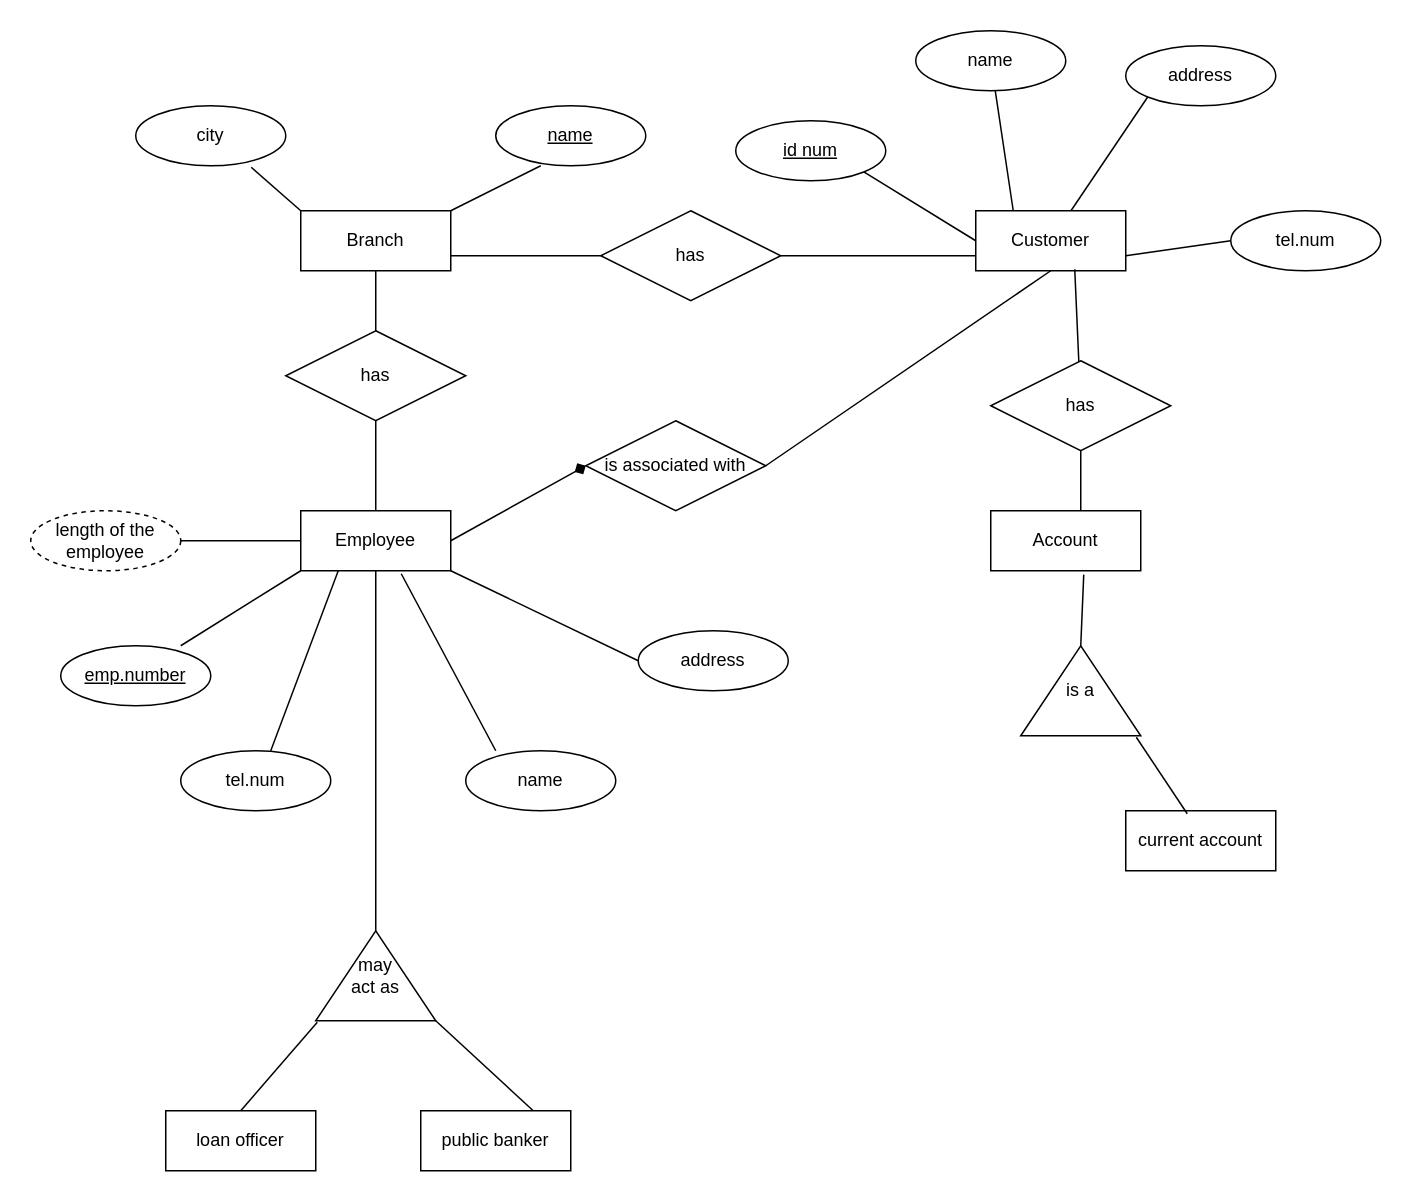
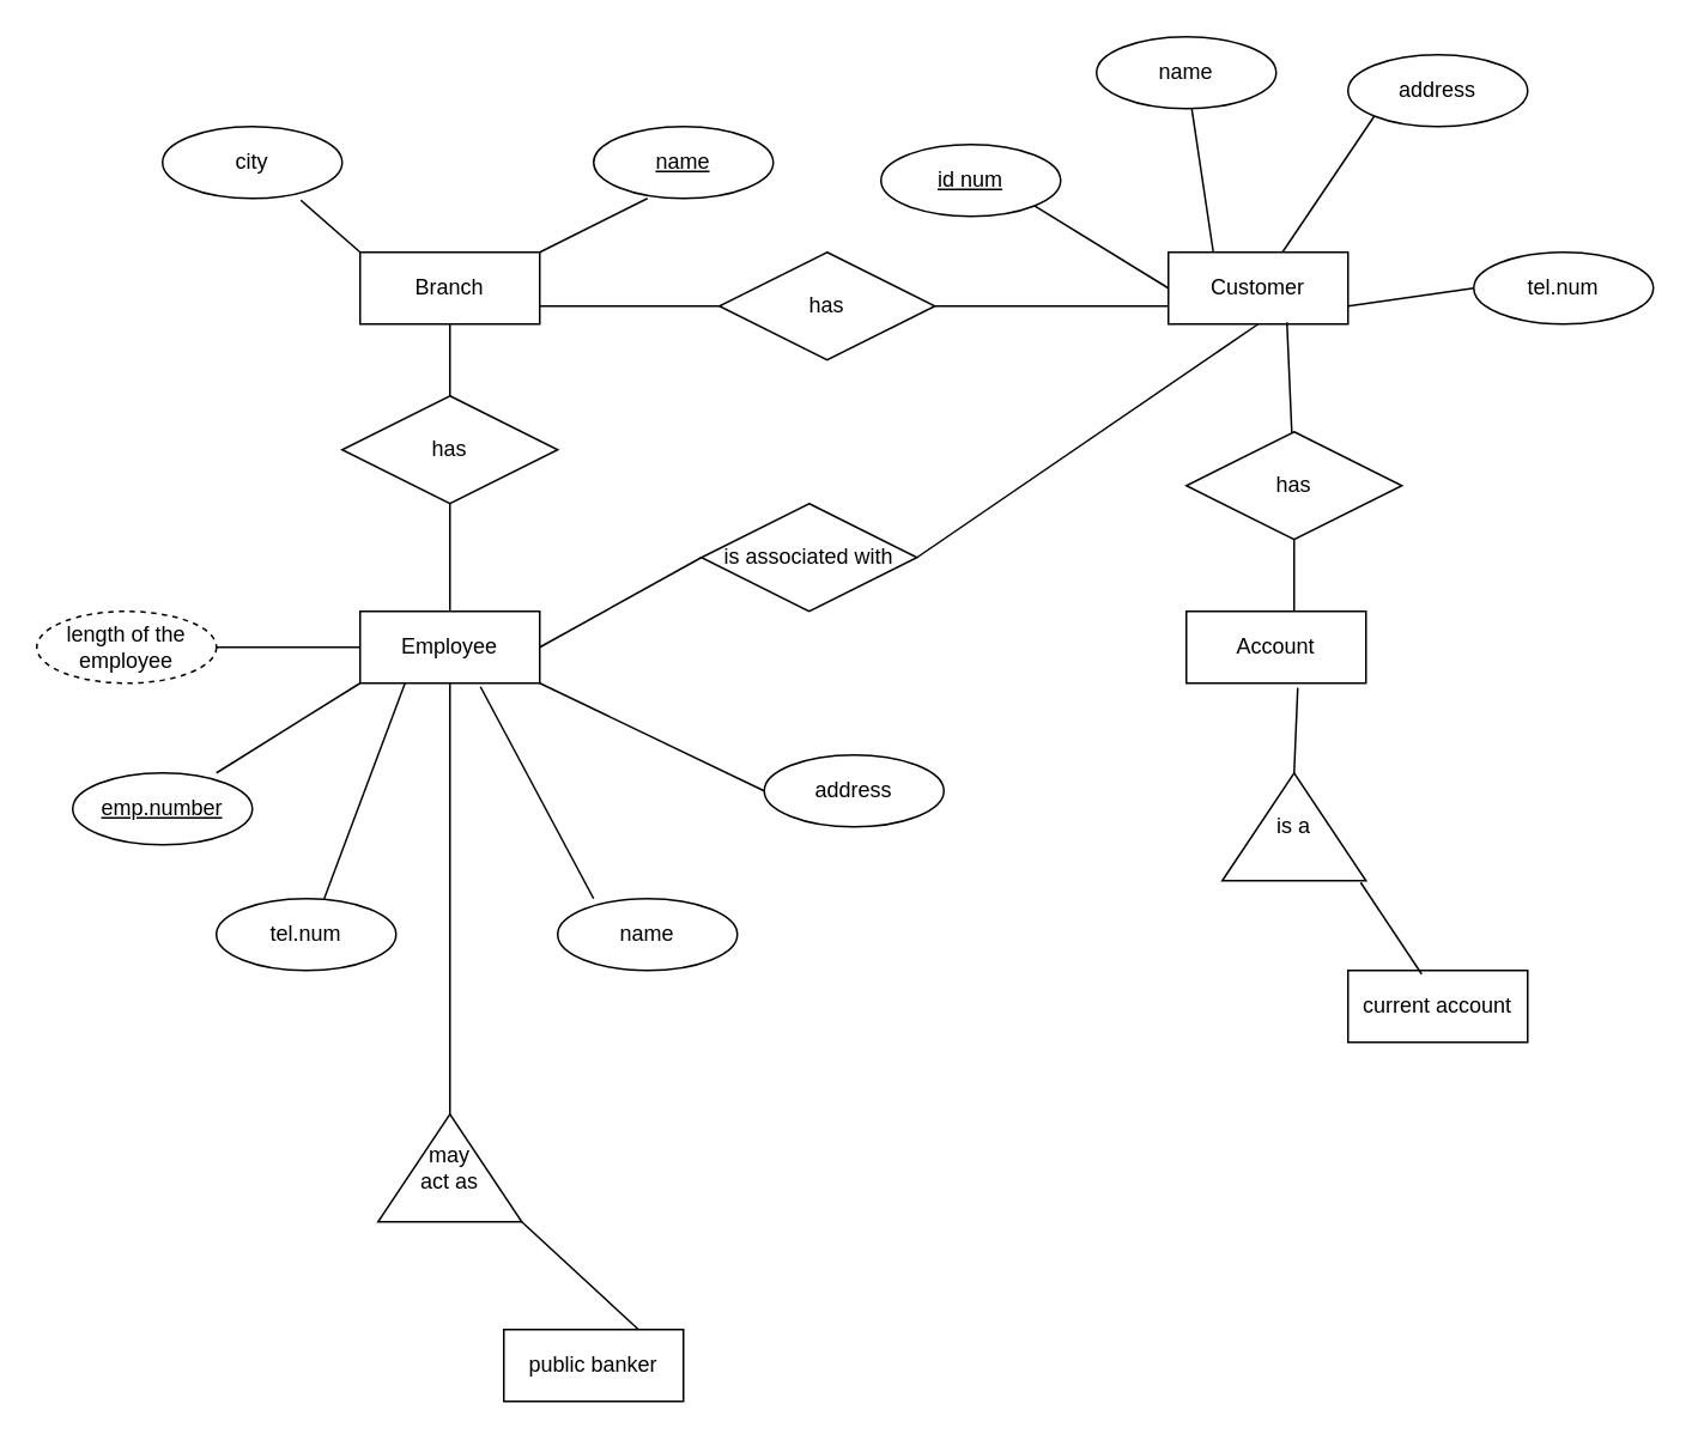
- <mxCell id="29" value="" style="endArrow=diamond;html=1;rounded=0;exitX=1;exitY=0.5;exitDx=0;exitDy=0;entryX=0;entryY=0.5;entryDx=0;entryDy=0;" edge="1" parent="1" source="19" target="28"><mxGeometry relative="1" as="geometry"><mxPoint x="340" y="310" as="sourcePoint" /><mxPoint x="500" y="310" as="targetPoint" /></mxGeometry></mxCell>
+ <mxCell id="29" value="" style="endArrow=none;html=1;rounded=0;exitX=1;exitY=0.5;exitDx=0;exitDy=0;entryX=0;entryY=0.5;entryDx=0;entryDy=0;" edge="1" parent="1" source="19" target="28"><mxGeometry relative="1" as="geometry"><mxPoint x="340" y="310" as="sourcePoint" /><mxPoint x="500" y="310" as="targetPoint" /></mxGeometry></mxCell>
- <mxCell id="48" value="" style="endArrow=none;html=1;rounded=0;exitX=-0.017;exitY=0.013;exitDx=0;exitDy=0;exitPerimeter=0;entryX=0.5;entryY=0;entryDx=0;entryDy=0;" edge="1" parent="1" source="45" target="46"><mxGeometry relative="1" as="geometry"><mxPoint x="350" y="590" as="sourcePoint" /><mxPoint x="510" y="590" as="targetPoint" /></mxGeometry></mxCell>
- <mxCell id="46" value="loan officer" style="whiteSpace=wrap;html=1;align=center;" vertex="1" parent="1"><mxGeometry x="110" y="740" width="100" height="40" as="geometry" /></mxCell>
